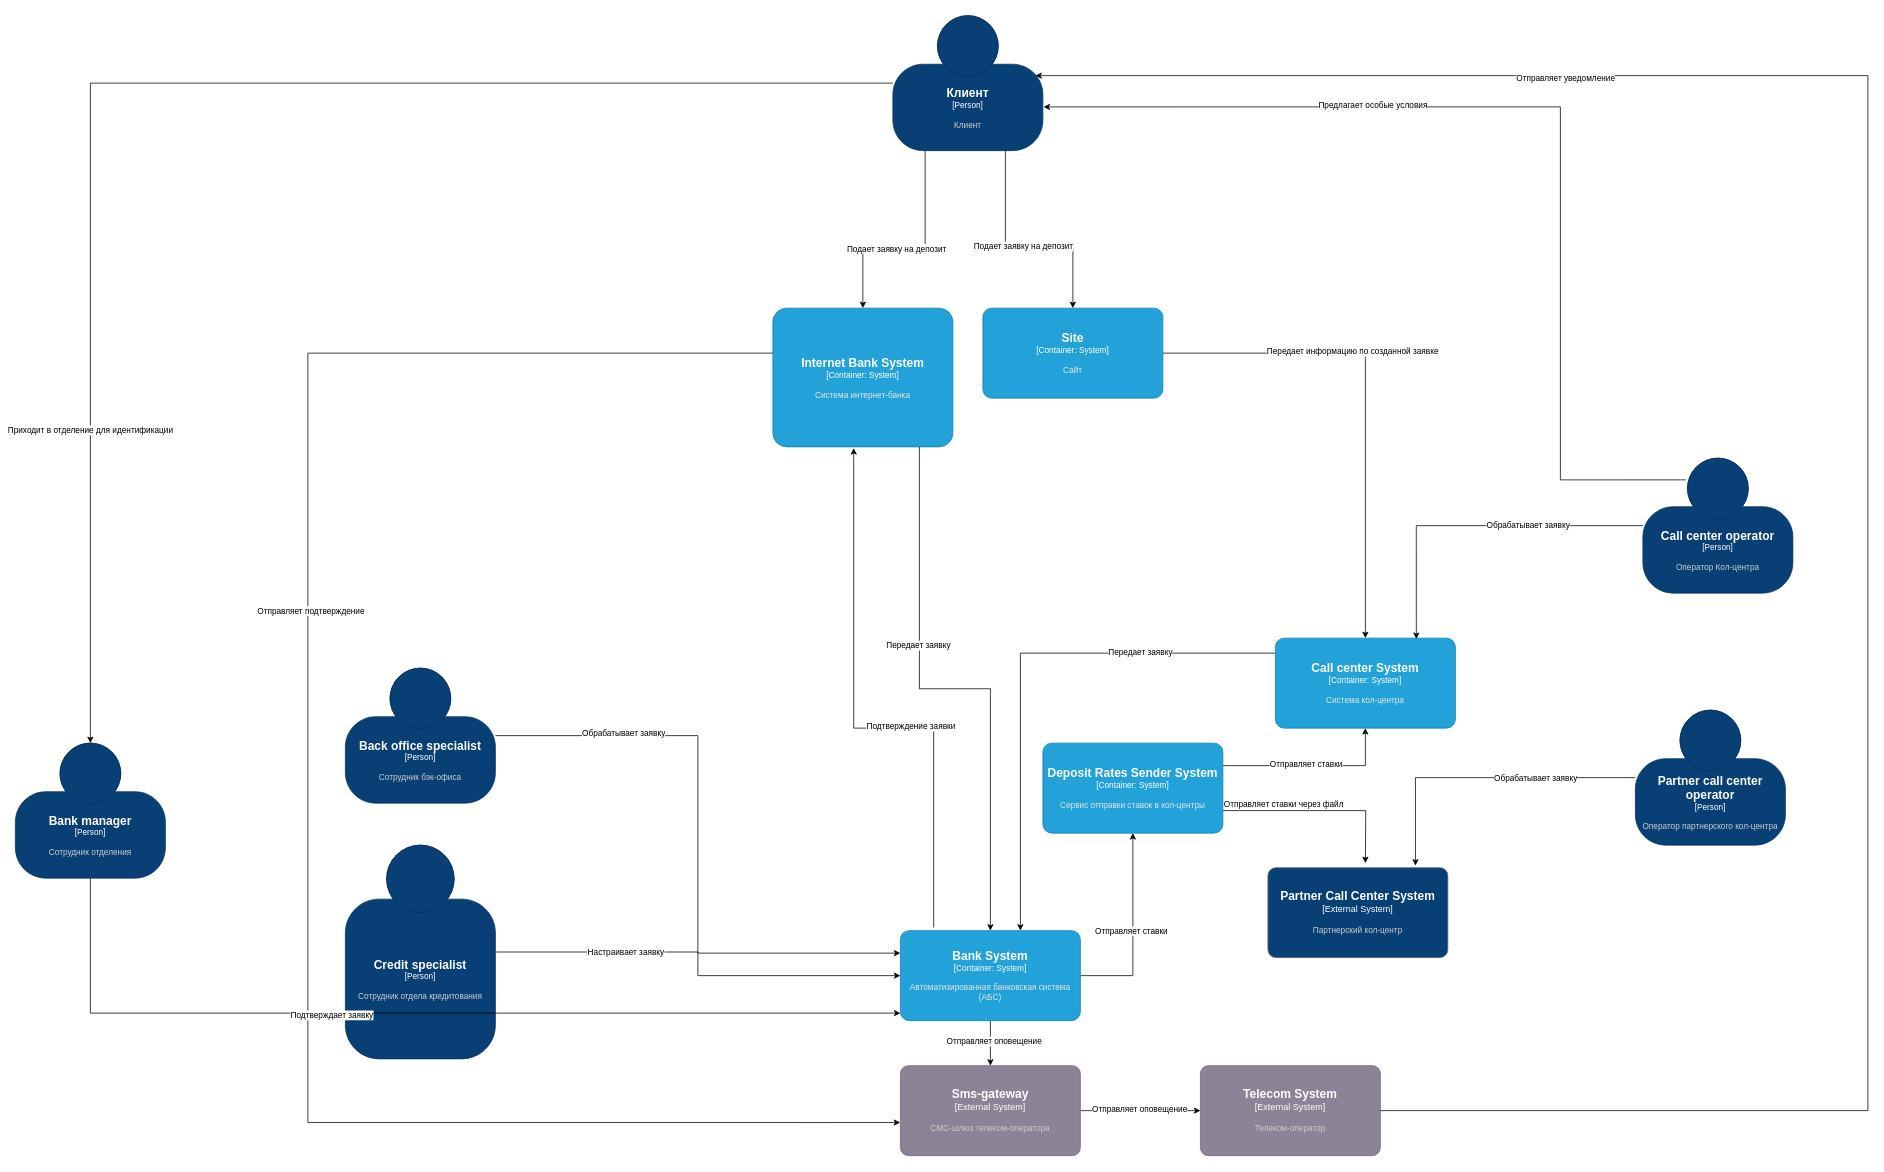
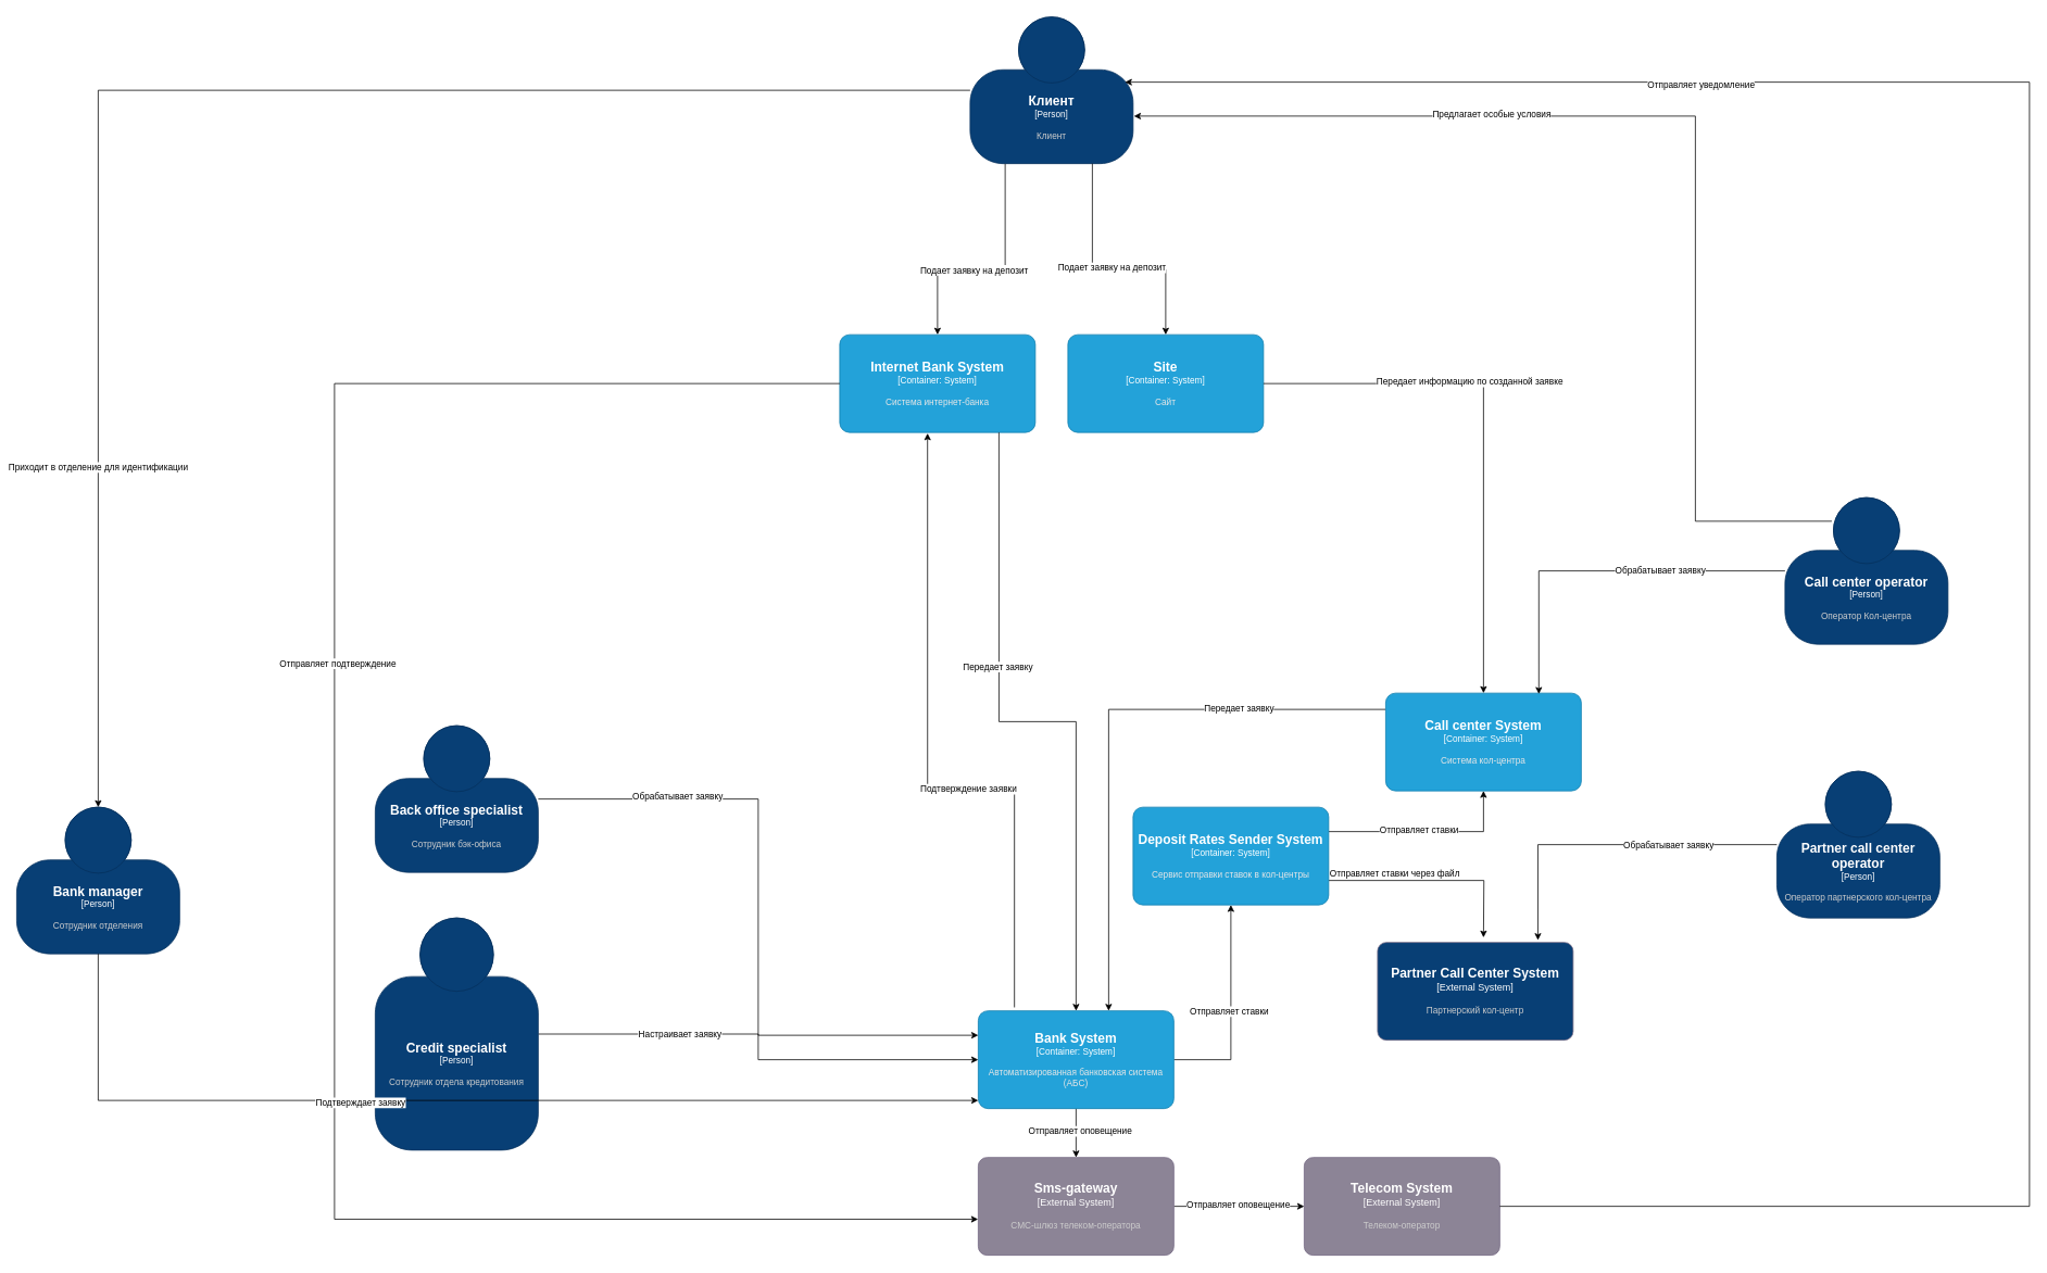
- <mxCell id="26" value="&lt;font style=&quot;font-size: 16px&quot;&gt;&lt;b&gt;Internet Bank System&lt;/b&gt;&lt;/font&gt;&lt;div&gt;[Container: System]&lt;/div&gt;&lt;br&gt;&lt;div&gt;&lt;font style=&quot;font-size: 11px&quot;&gt;&lt;font color=&quot;#E6E6E6&quot;&gt;Система интернет-банка&lt;/font&gt;&lt;/div&gt;" style="rounded=1;whiteSpace=wrap;html=1;fontSize=11;labelBackgroundColor=none;fillColor=#23A2D9;fontColor=#ffffff;align=center;arcSize=10;strokeColor=#0E7DAD;metaEdit=1;resizable=0;points=[[0.25,0,0],[0.5,0,0],[0.75,0,0],[1,0.25,0],[1,0.5,0],[1,0.75,0],[0.75,1,0],[0.5,1,0],[0.25,1,0],[0,0.75,0],[0,0.5,0],[0,0.25,0]];" parent="1" vertex="1"><mxGeometry x="1030" y="410" width="240" height="185" as="geometry" /></mxCell>
+ <mxCell id="26" value="&lt;font style=&quot;font-size: 16px&quot;&gt;&lt;b&gt;Internet Bank System&lt;/b&gt;&lt;/font&gt;&lt;div&gt;[Container: System]&lt;/div&gt;&lt;br&gt;&lt;div&gt;&lt;font style=&quot;font-size: 11px&quot;&gt;&lt;font color=&quot;#E6E6E6&quot;&gt;Система интернет-банка&lt;/font&gt;&lt;/div&gt;" style="rounded=1;whiteSpace=wrap;html=1;fontSize=11;labelBackgroundColor=none;fillColor=#23A2D9;fontColor=#ffffff;align=center;arcSize=10;strokeColor=#0E7DAD;metaEdit=1;resizable=0;points=[[0.25,0,0],[0.5,0,0],[0.75,0,0],[1,0.25,0],[1,0.5,0],[1,0.75,0],[0.75,1,0],[0.5,1,0],[0.25,1,0],[0,0.75,0],[0,0.5,0],[0,0.25,0]];" parent="1" vertex="1"><mxGeometry x="1030" y="410" width="240" height="120" as="geometry" /></mxCell>
